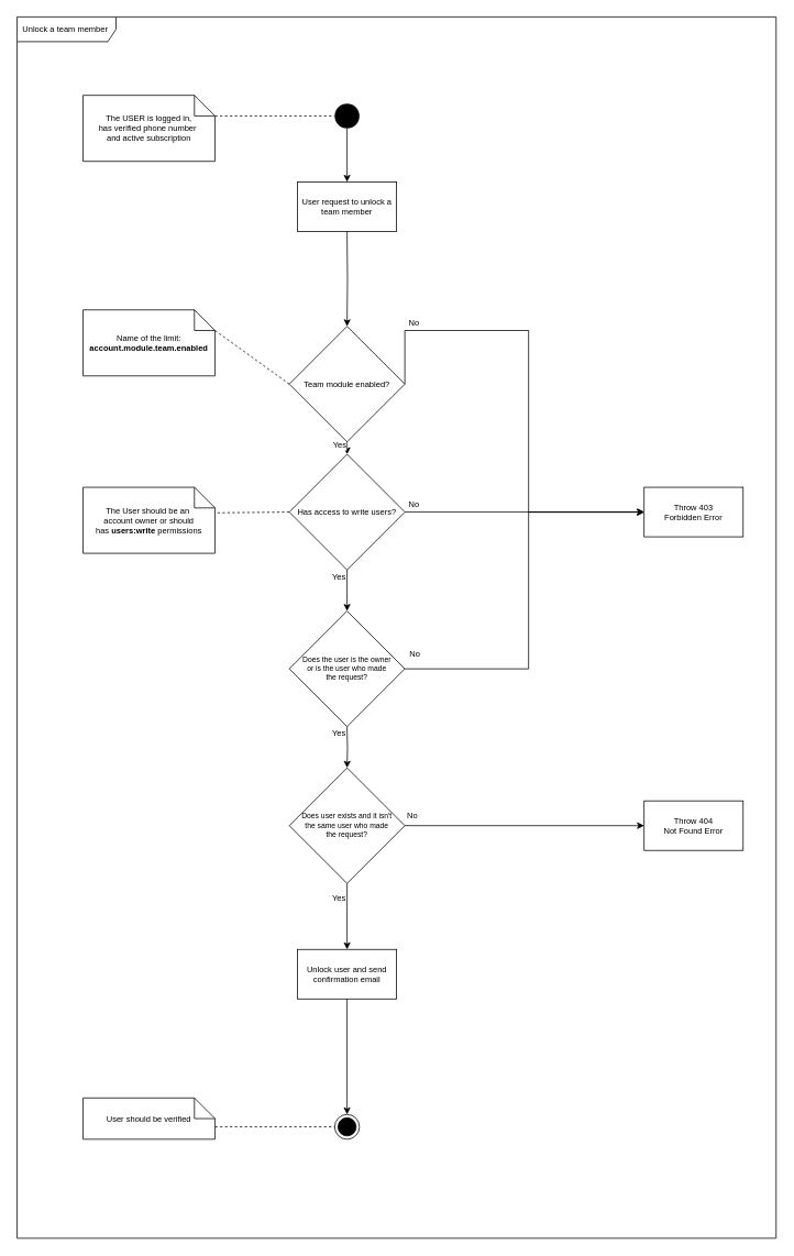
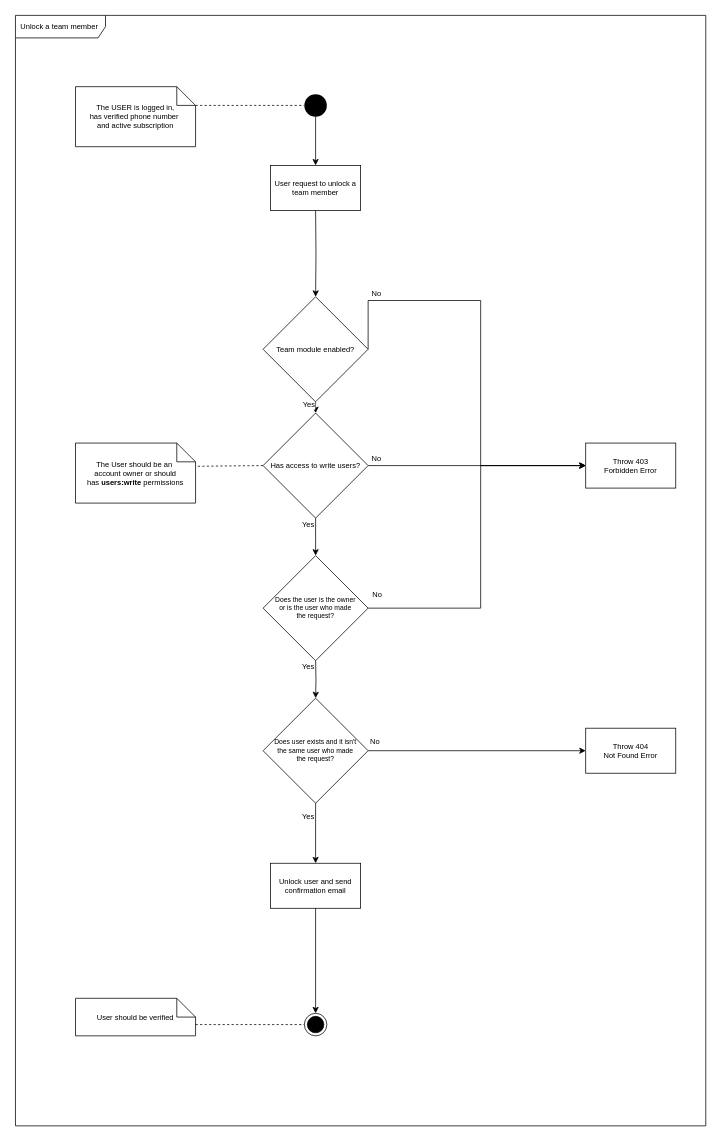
- <mxCell id="11" value="Name of the limit:&lt;br&gt;&lt;b&gt;account.module.team.enabled&lt;/b&gt;" style="shape=note2;boundedLbl=1;whiteSpace=wrap;html=1;size=25;verticalAlign=middle;align=center;fontSize=10;" vertex="1" parent="1"><mxGeometry x="100" y="375" width="160" height="80" as="geometry" /></mxCell>
- <mxCell id="10" value="" style="endArrow=none;dashed=1;html=1;exitX=0;exitY=0;exitDx=160;exitDy=25;exitPerimeter=0;entryX=0;entryY=0.5;entryDx=0;entryDy=0;fontSize=10;" edge="1" parent="1" source="11" target="41"><mxGeometry width="50" height="50" relative="1" as="geometry"><mxPoint x="290" y="400" as="sourcePoint" /><mxPoint x="360" y="400" as="targetPoint" /></mxGeometry></mxCell>
